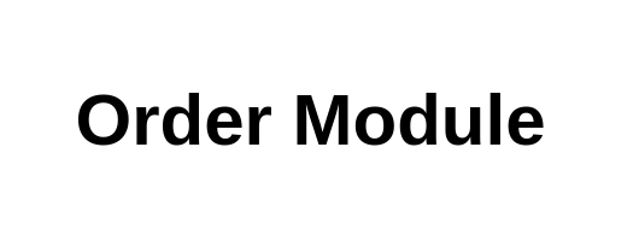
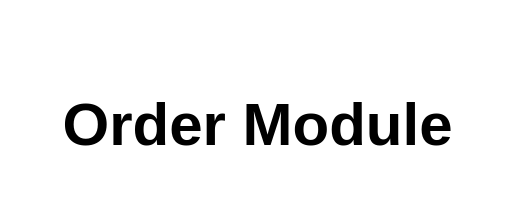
- <mxCell id="2" value="&lt;h1&gt;Order Module&lt;/h1&gt;" style="text;html=1;strokeColor=none;fillColor=none;spacing=5;spacingTop=-20;whiteSpace=wrap;overflow=hidden;rounded=0;" vertex="1" parent="1"><mxGeometry x="20" y="20" width="170" height="40" as="geometry" /></mxCell>
+ <mxCell id="2" value="&lt;h1&gt;Order Module&lt;/h1&gt;" style="text;html=1;strokeColor=none;fillColor=none;spacing=5;spacingTop=-20;whiteSpace=wrap;overflow=hidden;rounded=0;" vertex="1" parent="1"><mxGeometry x="20" y="30" width="170" height="40" as="geometry" /></mxCell>
